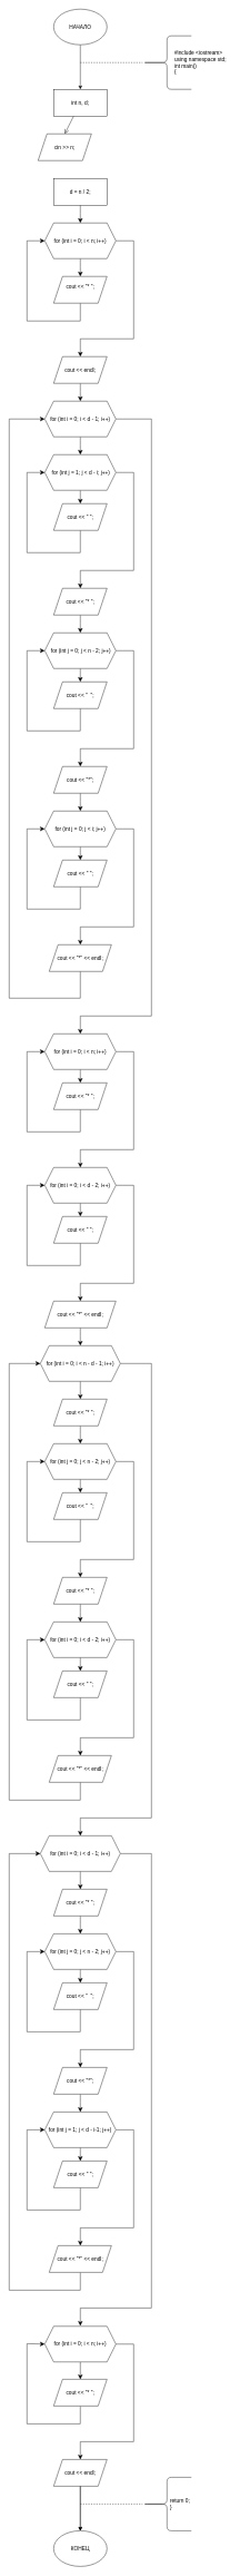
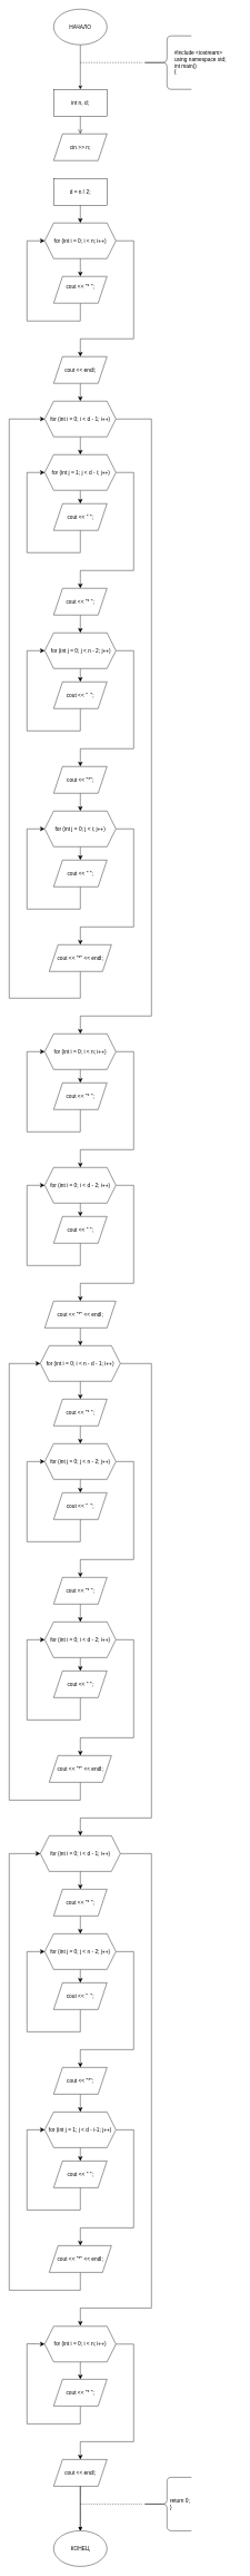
- <mxCell id="9" value="cin &gt;&gt; n;" style="shape=parallelogram;perimeter=parallelogramPerimeter;whiteSpace=wrap;html=1;fixedSize=1;" parent="1" vertex="1"><mxGeometry x="85" y="300" width="120" height="60" as="geometry" /></mxCell>
+ <mxCell id="9" value="cin &gt;&gt; n;" style="shape=parallelogram;perimeter=parallelogramPerimeter;whiteSpace=wrap;html=1;fixedSize=1;" parent="1" vertex="1"><mxGeometry x="120" y="300" width="120" height="60" as="geometry" /></mxCell>
